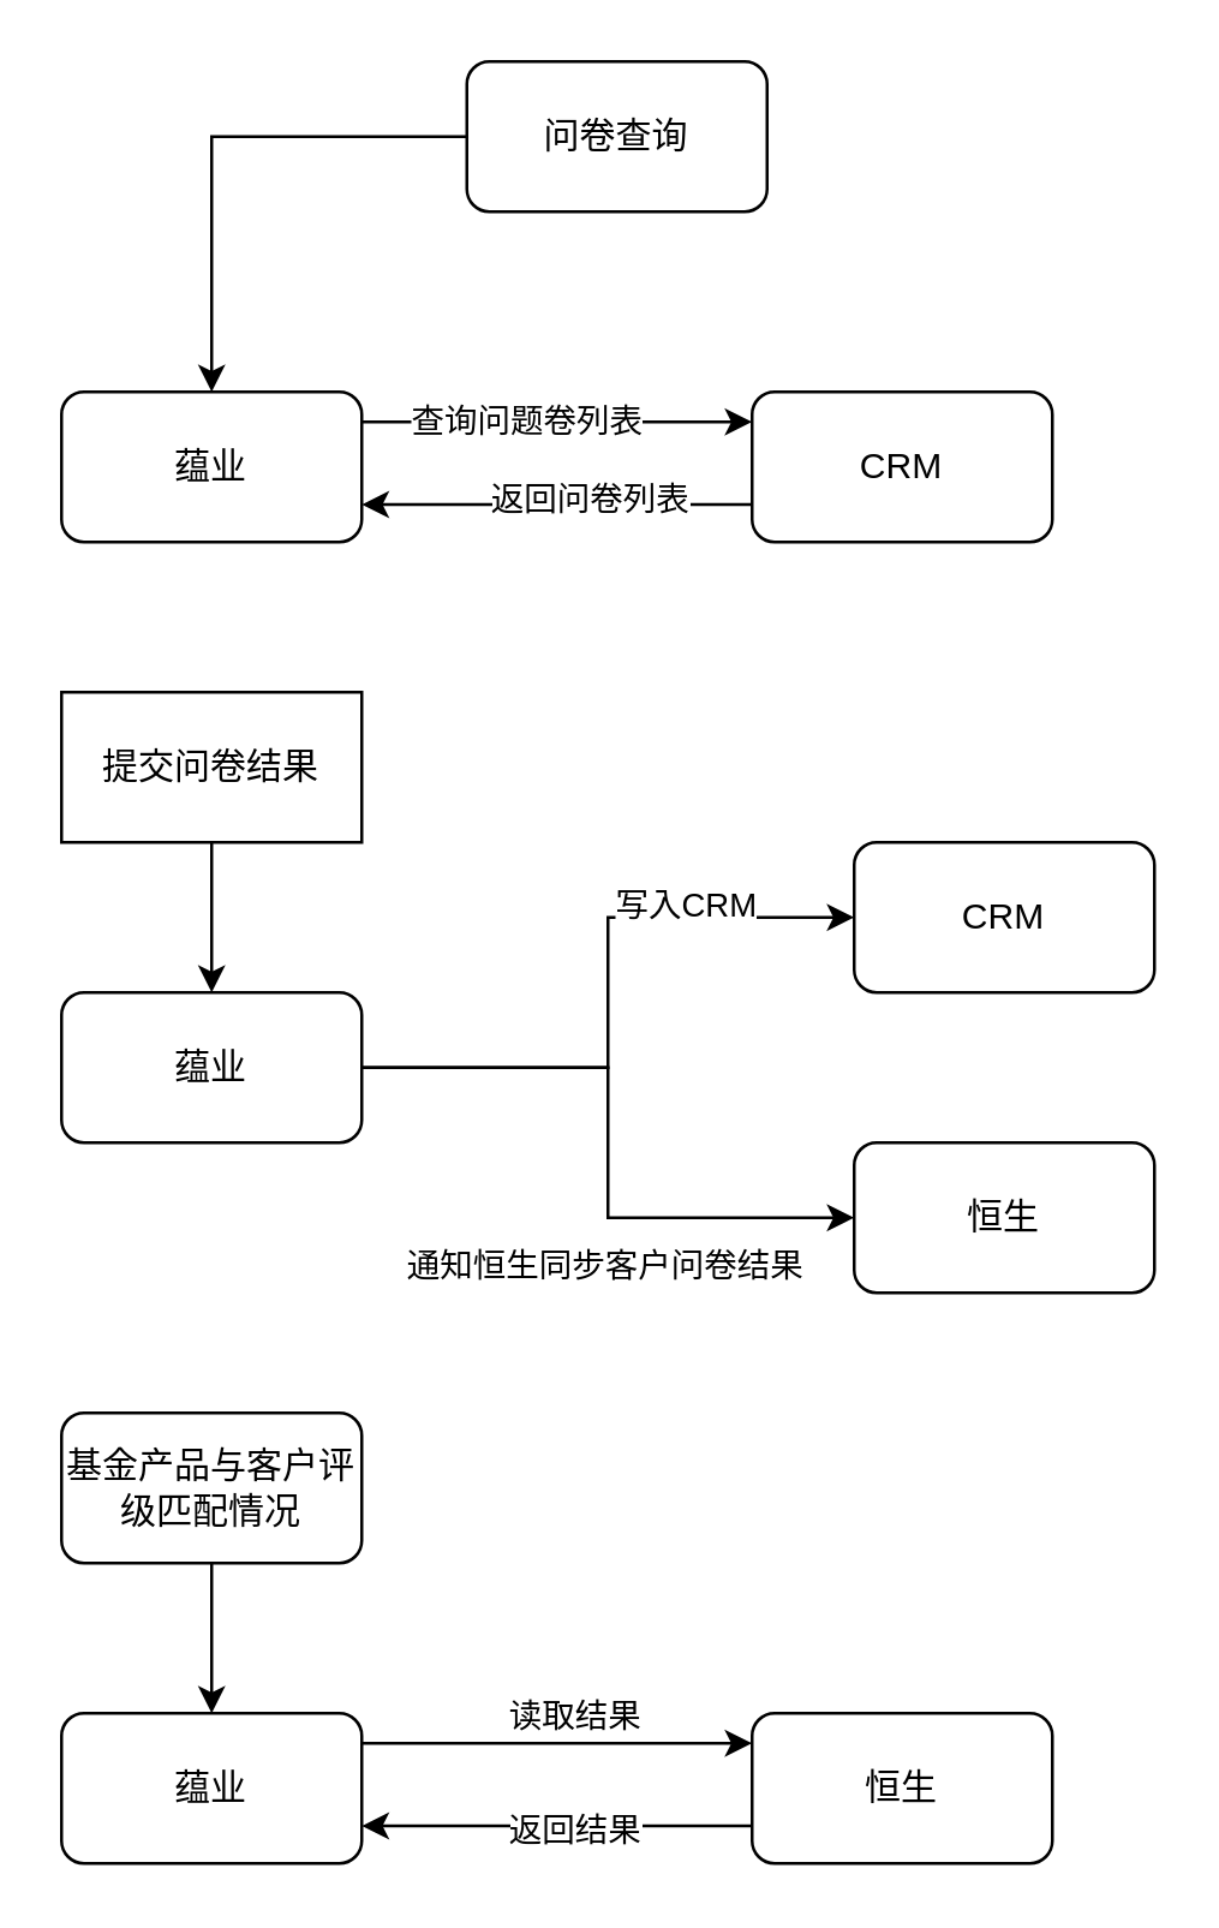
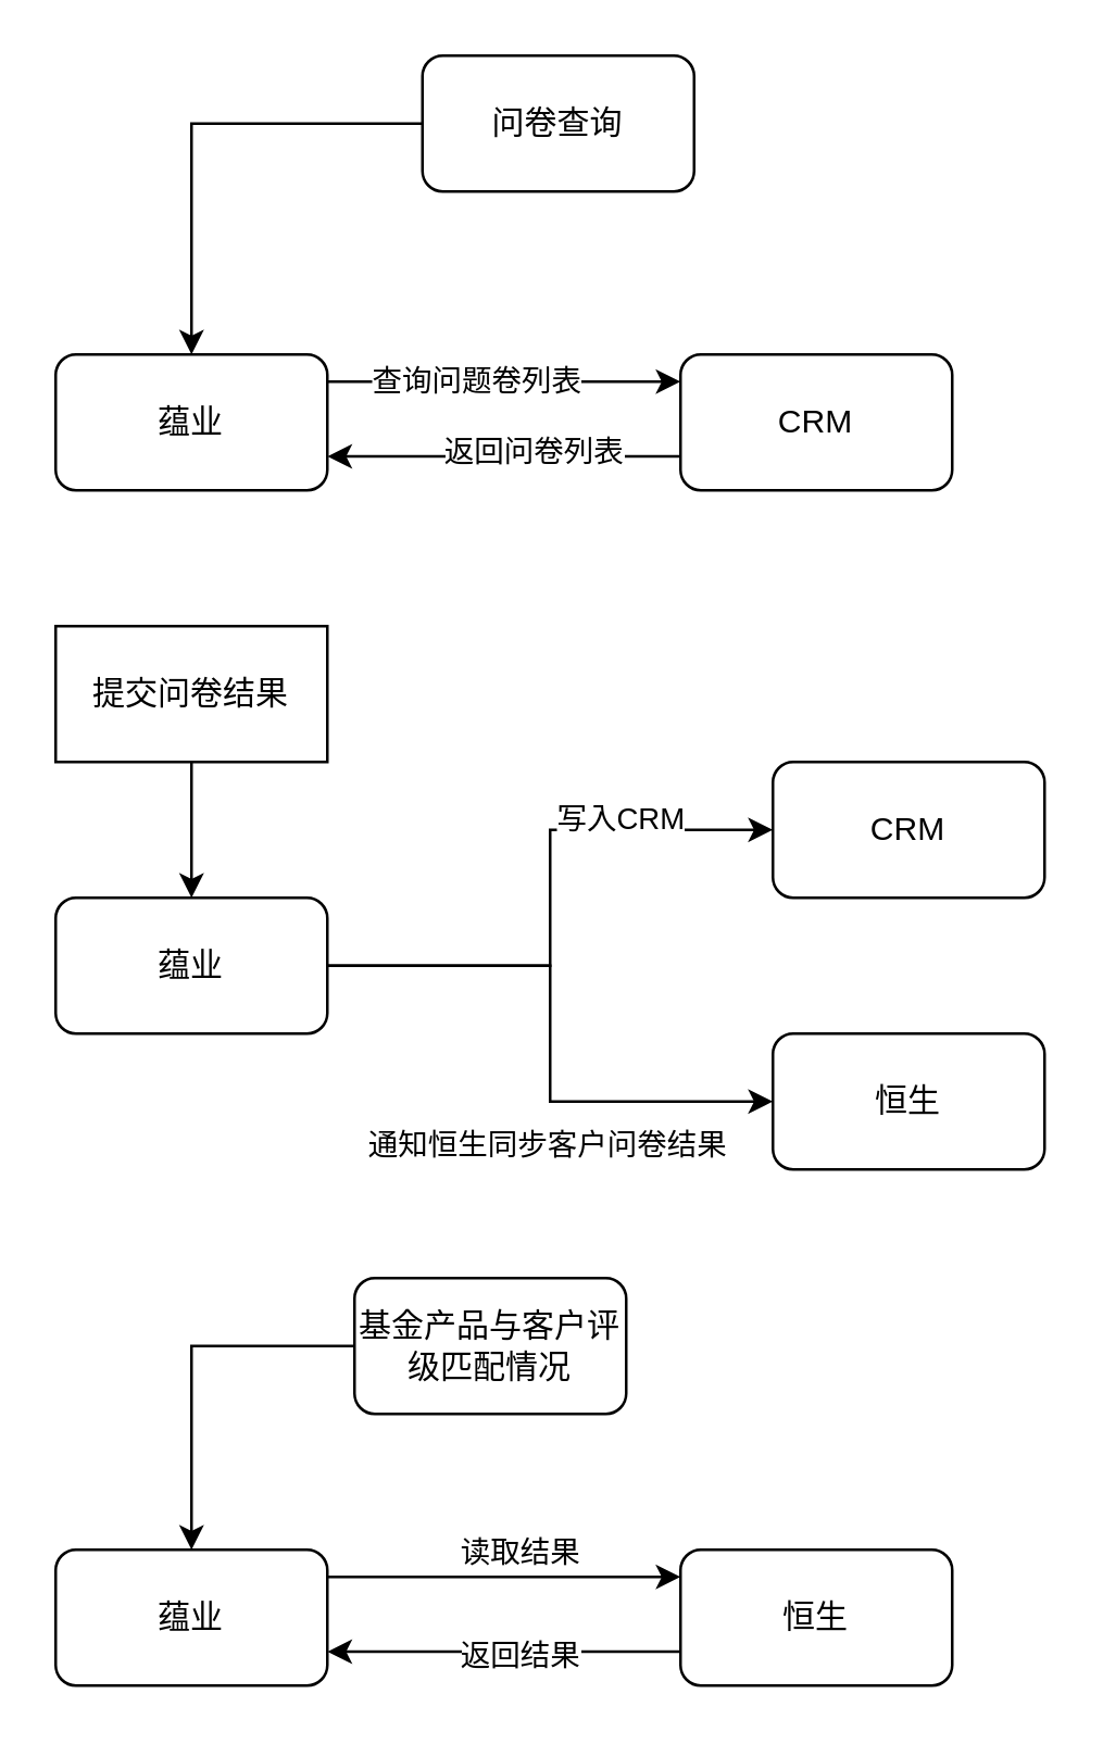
- <mxCell id="20" value="基金产品与客户评级匹配情况" style="rounded=1;whiteSpace=wrap;html=1;" vertex="1" parent="1"><mxGeometry x="20" y="470" width="100" height="50" as="geometry" /></mxCell>
+ <mxCell id="20" value="基金产品与客户评级匹配情况" style="rounded=1;whiteSpace=wrap;html=1;" vertex="1" parent="1"><mxGeometry x="130" y="470" width="100" height="50" as="geometry" /></mxCell>
